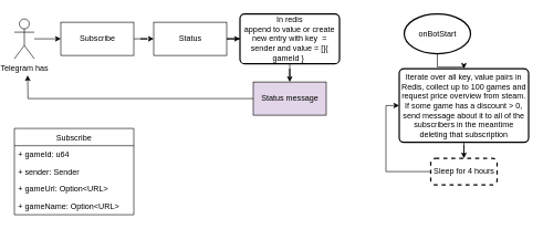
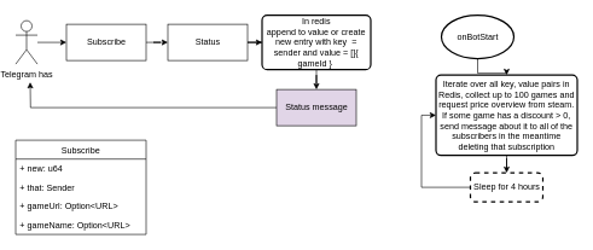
- <mxCell id="3" value="+ gameId: u64" style="text;strokeColor=none;fillColor=none;align=left;verticalAlign=top;spacingLeft=4;spacingRight=4;overflow=hidden;rotatable=0;points=[[0,0.5],[1,0.5]];portConstraint=eastwest;" parent="2" vertex="1"><mxGeometry y="26" width="180" height="26" as="geometry" /></mxCell>
+ <mxCell id="3" value="+ new: u64" style="text;strokeColor=none;fillColor=none;align=left;verticalAlign=top;spacingLeft=4;spacingRight=4;overflow=hidden;rotatable=0;points=[[0,0.5],[1,0.5]];portConstraint=eastwest;" parent="2" vertex="1"><mxGeometry y="26" width="180" height="26" as="geometry" /></mxCell>
- <mxCell id="4" value="+ sender: Sender" style="text;strokeColor=none;fillColor=none;align=left;verticalAlign=top;spacingLeft=4;spacingRight=4;overflow=hidden;rotatable=0;points=[[0,0.5],[1,0.5]];portConstraint=eastwest;" parent="2" vertex="1"><mxGeometry y="52" width="180" height="26" as="geometry" /></mxCell>
+ <mxCell id="4" value="+ that: Sender" style="text;strokeColor=none;fillColor=none;align=left;verticalAlign=top;spacingLeft=4;spacingRight=4;overflow=hidden;rotatable=0;points=[[0,0.5],[1,0.5]];portConstraint=eastwest;" parent="2" vertex="1"><mxGeometry y="52" width="180" height="26" as="geometry" /></mxCell>
